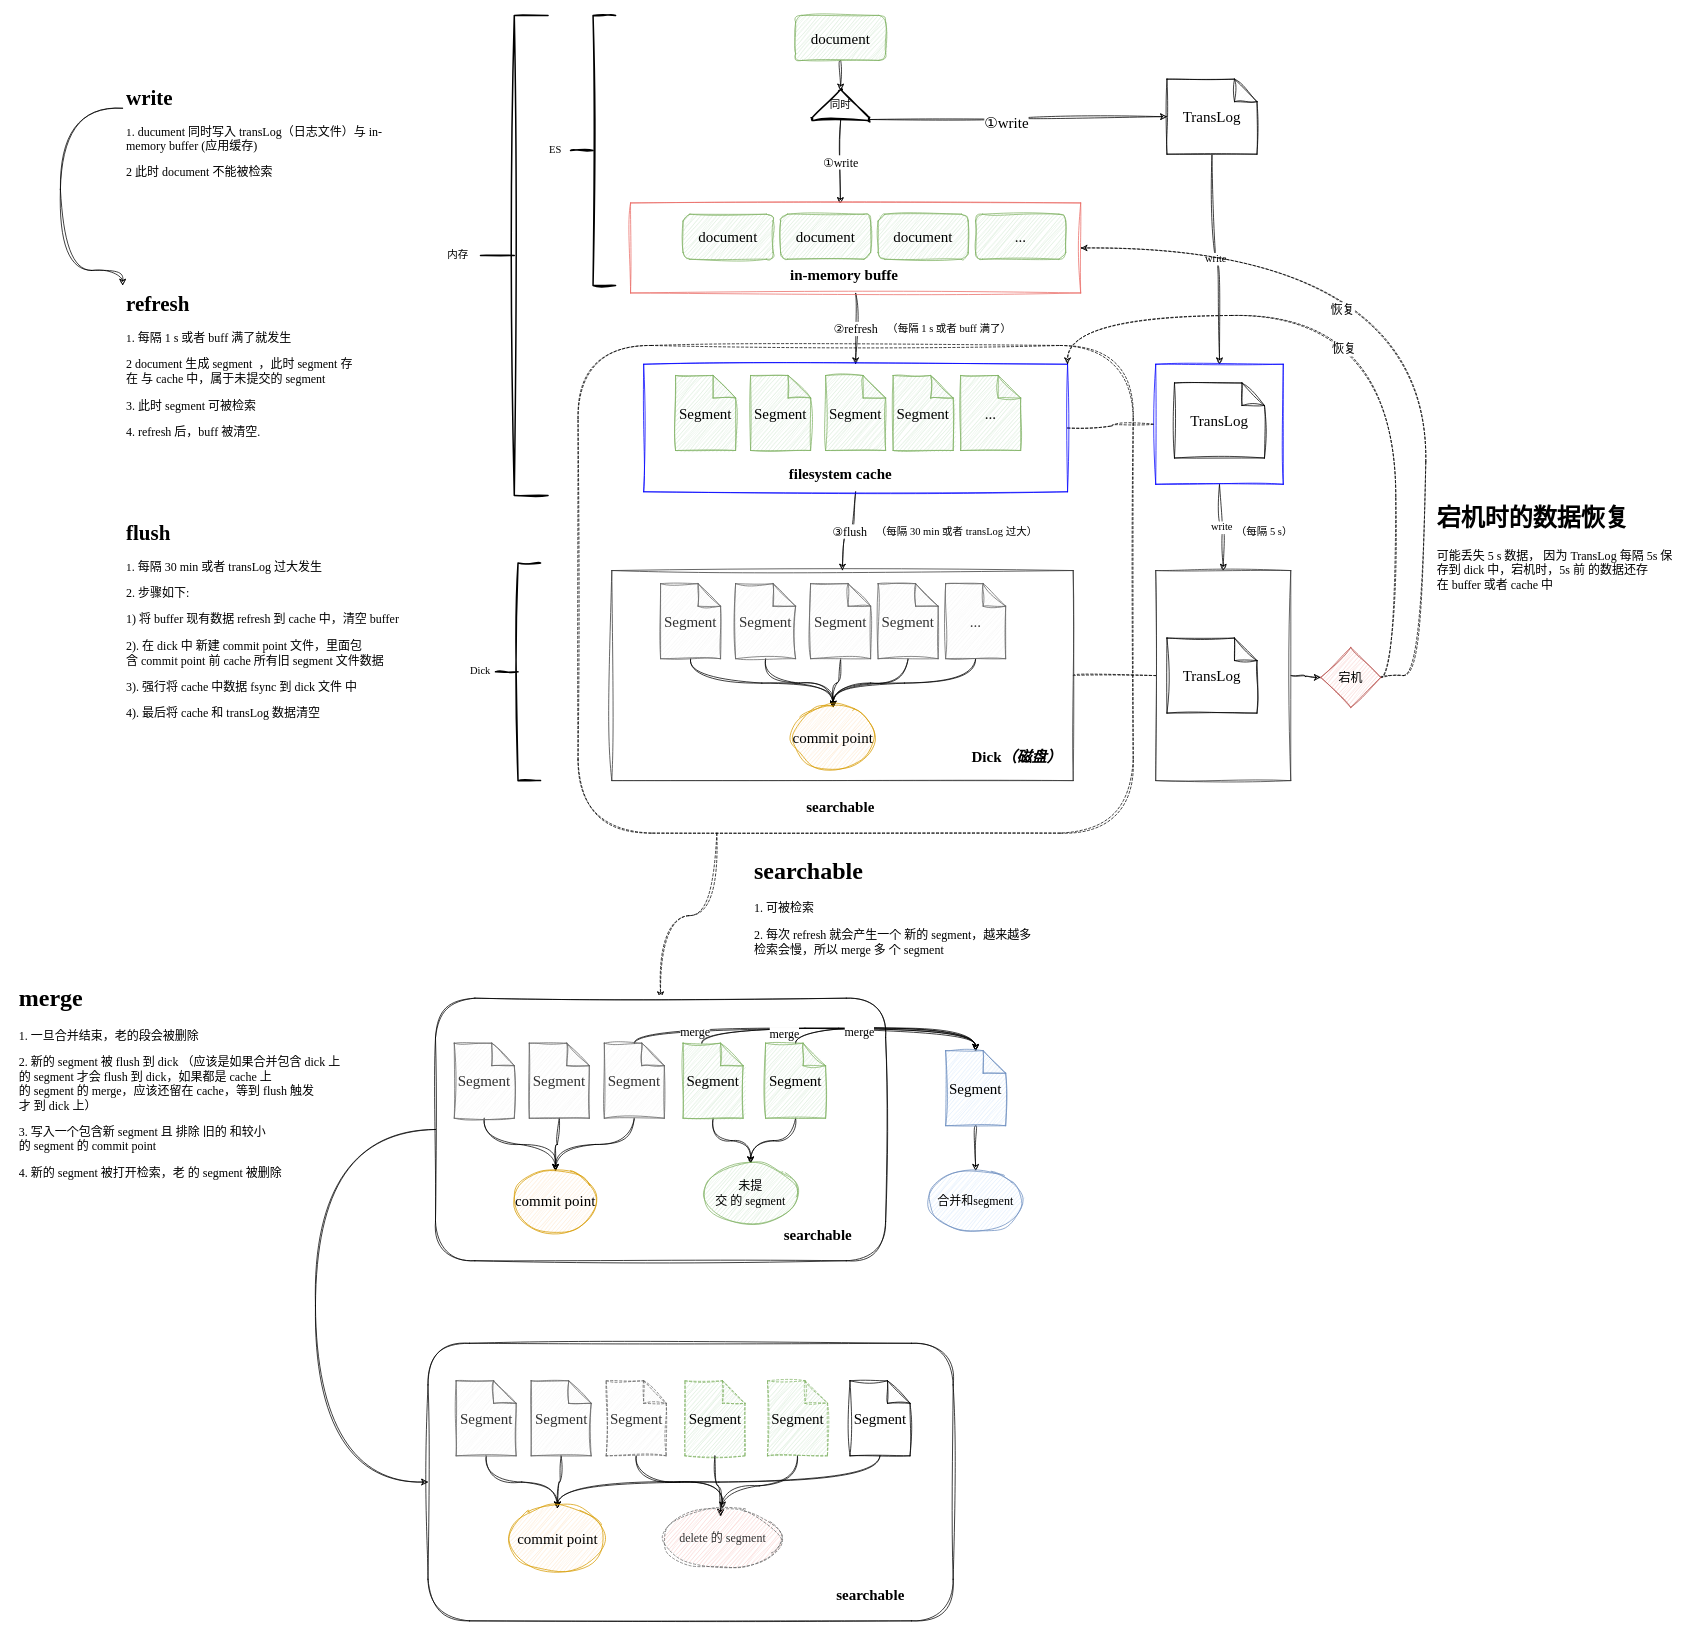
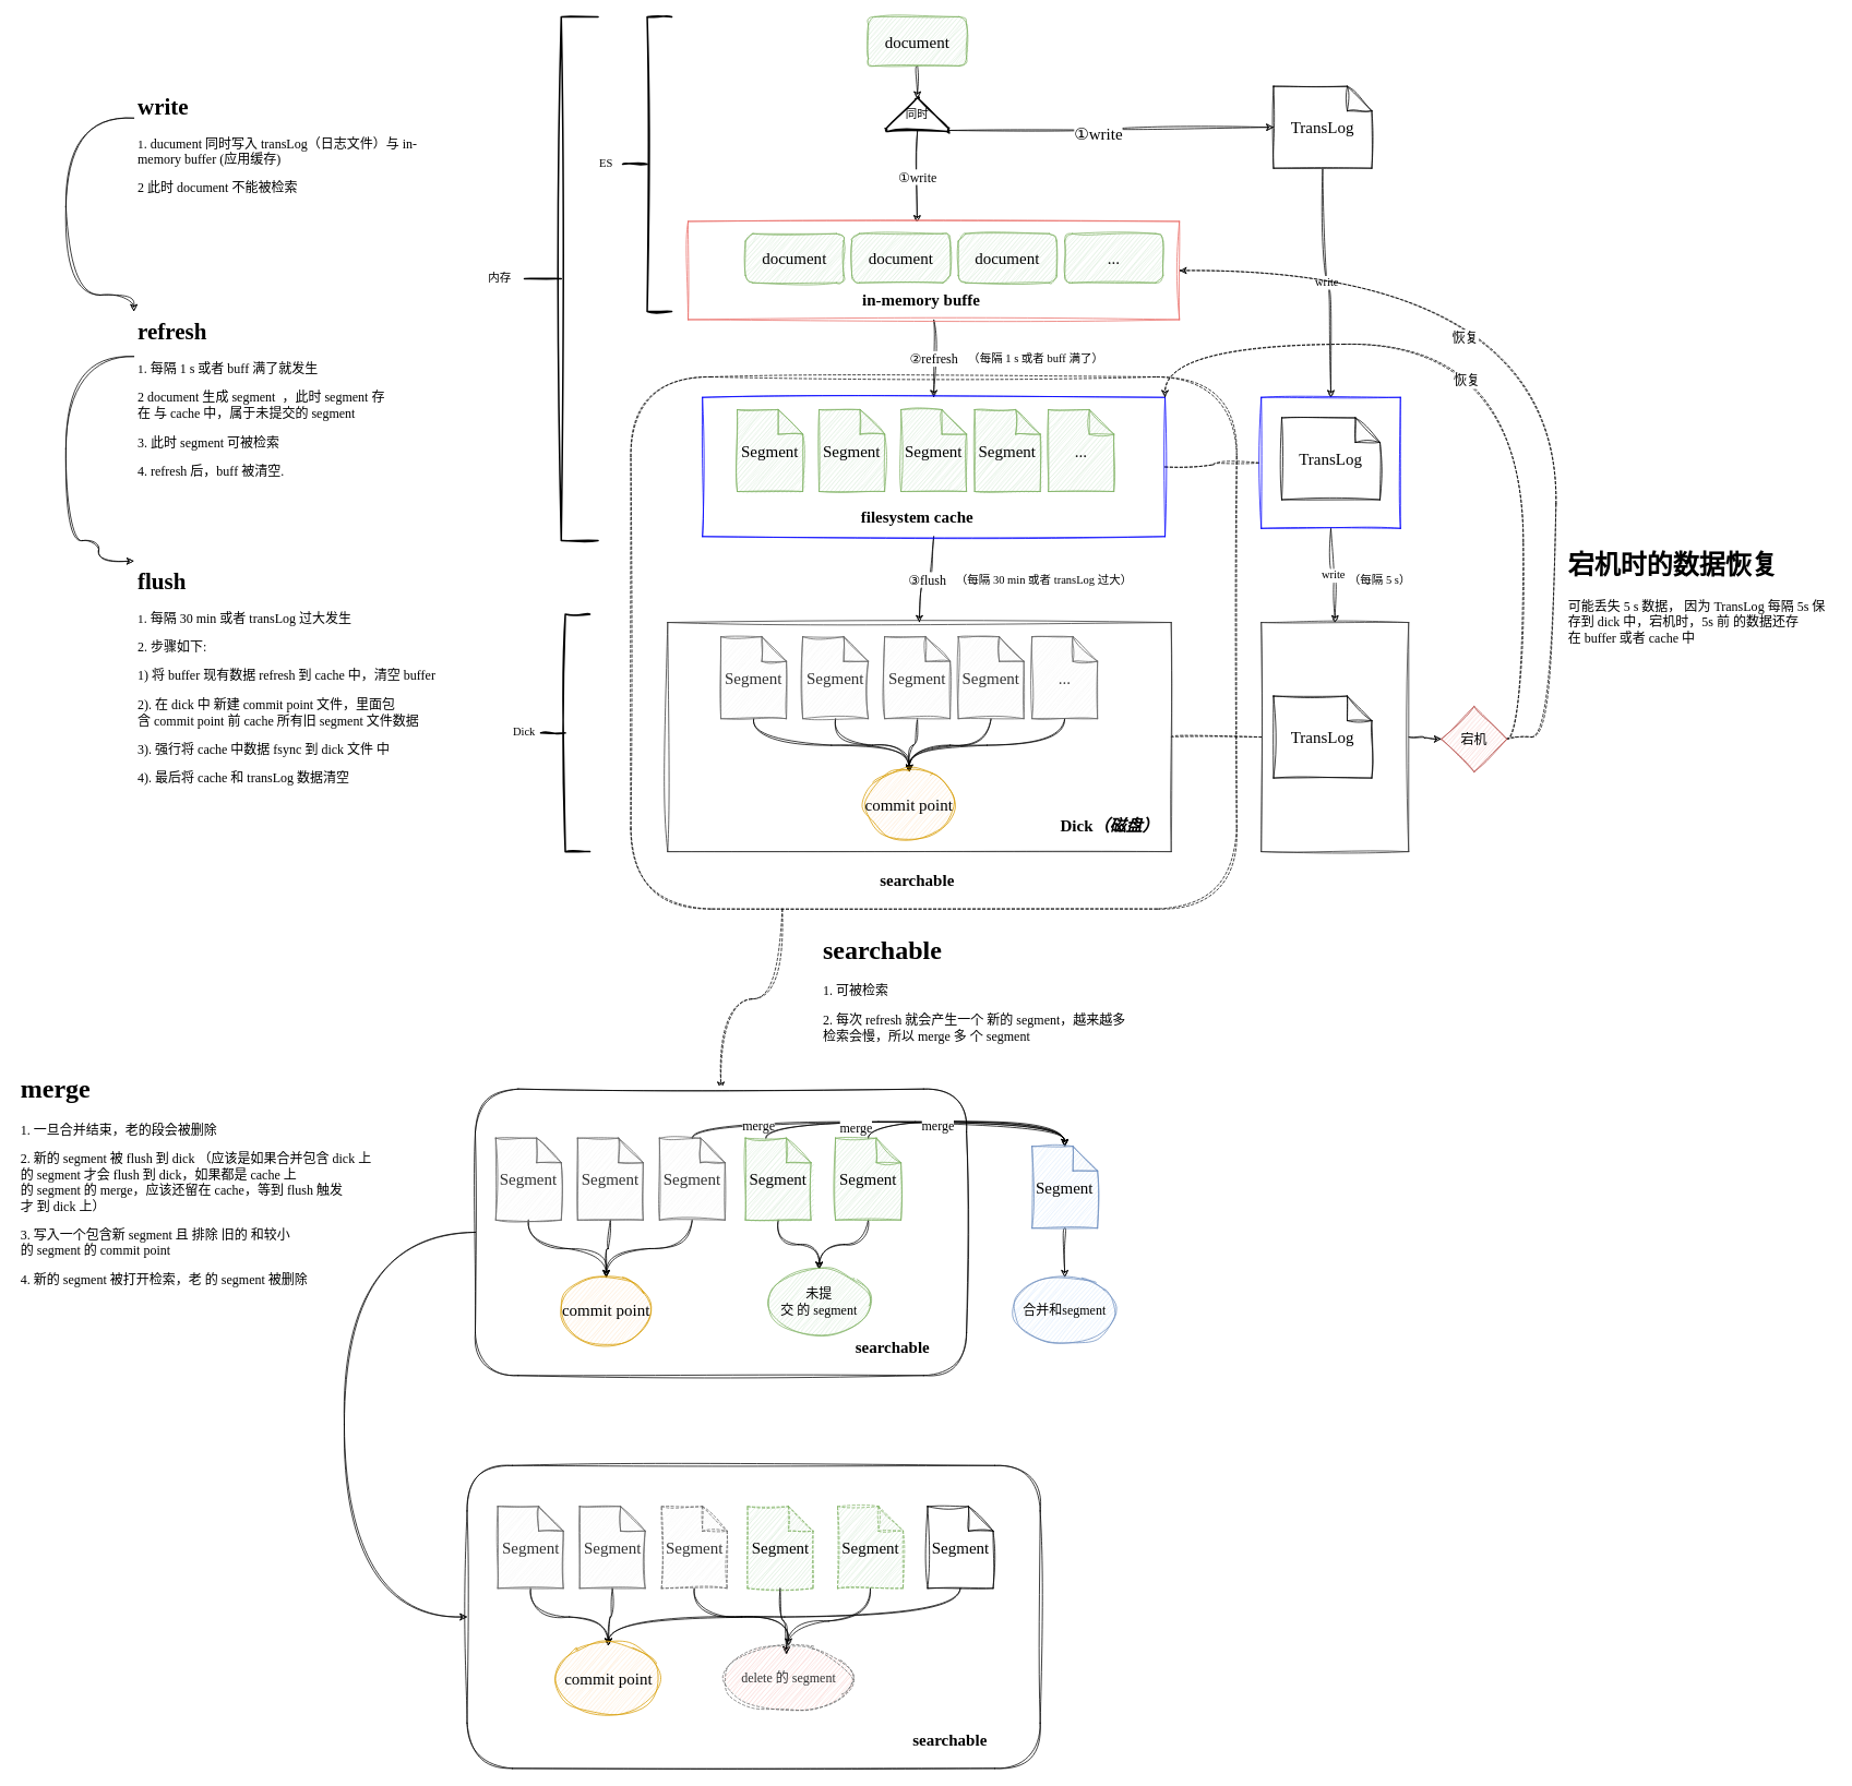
+ <mxCell id="58" style="edgeStyle=orthogonalEdgeStyle;curved=1;rounded=0;sketch=1;hachureGap=4;jiggle=2;orthogonalLoop=1;jettySize=auto;html=1;exitX=0;exitY=0.25;exitDx=0;exitDy=0;entryX=0;entryY=0;entryDx=0;entryDy=0;fontFamily=Architects Daughter;fontSource=https%3A%2F%2Ffonts.googleapis.com%2Fcss%3Ffamily%3DArchitects%2BDaughter;fontSize=16;endArrow=classic;endFill=1;" edge="1" parent="1" source="59" target="62"><mxGeometry relative="1" as="geometry"><Array as="points"><mxPoint x="80" y="435" /><mxPoint x="80" y="660" /><mxPoint x="120" y="660" /><mxPoint x="120" y="685" /></Array></mxGeometry></mxCell>
